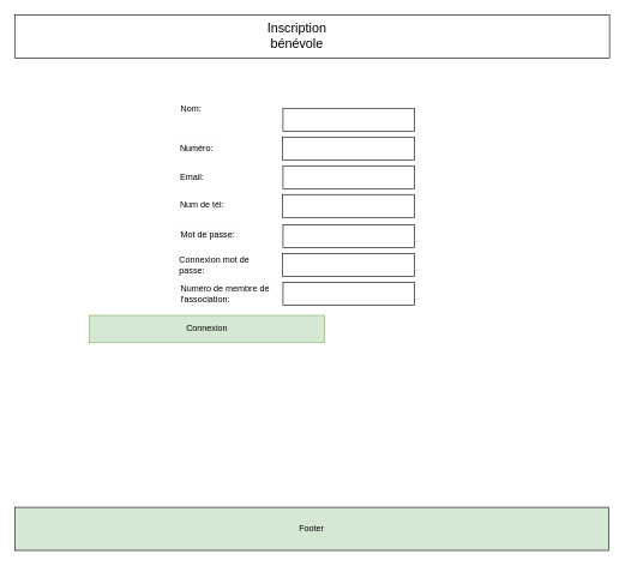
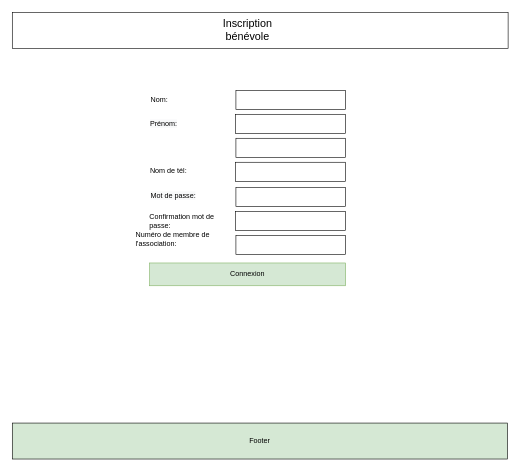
- <mxCell id="7" value="Nom:" style="text;html=1;strokeColor=none;fillColor=none;align=left;verticalAlign=middle;whiteSpace=wrap;rounded=0;" vertex="1" parent="1"><mxGeometry x="249" y="141" width="123" height="20" as="geometry" /></mxCell>
+ <mxCell id="7" value="Nom:" style="text;html=1;strokeColor=none;fillColor=none;align=left;verticalAlign=middle;whiteSpace=wrap;rounded=0;" vertex="1" parent="1"><mxGeometry x="249" y="156" width="123" height="20" as="geometry" /></mxCell>
- <mxCell id="8" value="&lt;span style=&quot;color: rgb(0 , 0 , 0) ; font-family: &amp;#34;helvetica&amp;#34; ; font-size: 12px ; font-style: normal ; font-weight: 400 ; letter-spacing: normal ; text-indent: 0px ; text-transform: none ; word-spacing: 0px ; background-color: rgb(248 , 249 , 250) ; display: inline ; float: none&quot;&gt;Numéro:&lt;/span&gt;" style="text;whiteSpace=wrap;html=1;align=left;" vertex="1" parent="1"><mxGeometry x="248" y="192" width="128" height="28" as="geometry" /></mxCell>
+ <mxCell id="8" value="&lt;span style=&quot;color: rgb(0 , 0 , 0) ; font-family: &amp;#34;helvetica&amp;#34; ; font-size: 12px ; font-style: normal ; font-weight: 400 ; letter-spacing: normal ; text-indent: 0px ; text-transform: none ; word-spacing: 0px ; background-color: rgb(248 , 249 , 250) ; display: inline ; float: none&quot;&gt;Prénom:&lt;/span&gt;" style="text;whiteSpace=wrap;html=1;align=left;" vertex="1" parent="1"><mxGeometry x="248" y="192" width="128" height="28" as="geometry" /></mxCell>
- <mxCell id="12" value="Email:" style="text;html=1;strokeColor=none;fillColor=none;align=left;verticalAlign=middle;whiteSpace=wrap;rounded=0;" vertex="1" parent="1"><mxGeometry x="248" y="236" width="124" height="20" as="geometry" /></mxCell>
- <mxCell id="18" value="&lt;font face=&quot;helvetica&quot;&gt;Num de tél:&lt;/font&gt;" style="text;whiteSpace=wrap;html=1;align=left;" vertex="1" parent="1"><mxGeometry x="248" y="270" width="128" height="28" as="geometry" /></mxCell>
+ <mxCell id="18" value="&lt;font face=&quot;helvetica&quot;&gt;Nom de tél:&lt;/font&gt;" style="text;whiteSpace=wrap;html=1;align=left;" vertex="1" parent="1"><mxGeometry x="248" y="270" width="128" height="28" as="geometry" /></mxCell>
- <mxCell id="16" value="Connexion mot de passe:" style="text;html=1;strokeColor=none;fillColor=none;align=left;verticalAlign=middle;whiteSpace=wrap;rounded=0;" vertex="1" parent="1"><mxGeometry x="247" y="358" width="129" height="20" as="geometry" /></mxCell>
+ <mxCell id="16" value="Confirmation mot de passe:" style="text;html=1;strokeColor=none;fillColor=none;align=left;verticalAlign=middle;whiteSpace=wrap;rounded=0;" vertex="1" parent="1"><mxGeometry x="247" y="358" width="129" height="20" as="geometry" /></mxCell>
- <mxCell id="19" value="Numéro de membre de l'association:" style="text;html=1;strokeColor=none;fillColor=none;align=left;verticalAlign=middle;whiteSpace=wrap;rounded=0;" vertex="1" parent="1"><mxGeometry x="249" y="398" width="129" height="20" as="geometry" /></mxCell>
+ <mxCell id="19" value="Numéro de membre de l'association:" style="text;html=1;strokeColor=none;fillColor=none;align=left;verticalAlign=middle;whiteSpace=wrap;rounded=0;" vertex="1" parent="1"><mxGeometry x="224" y="388" width="129" height="20" as="geometry" /></mxCell>
- <mxCell id="6" value="Connexion" style="rounded=0;whiteSpace=wrap;html=1;fillColor=#d5e8d4;strokeColor=#82b366;" vertex="1" parent="1"><mxGeometry x="124" y="438" width="327" height="38" as="geometry" /></mxCell>
+ <mxCell id="6" value="Connexion" style="rounded=0;whiteSpace=wrap;html=1;fillColor=#d5e8d4;strokeColor=#82b366;" vertex="1" parent="1"><mxGeometry x="249" y="438" width="327" height="38" as="geometry" /></mxCell>
